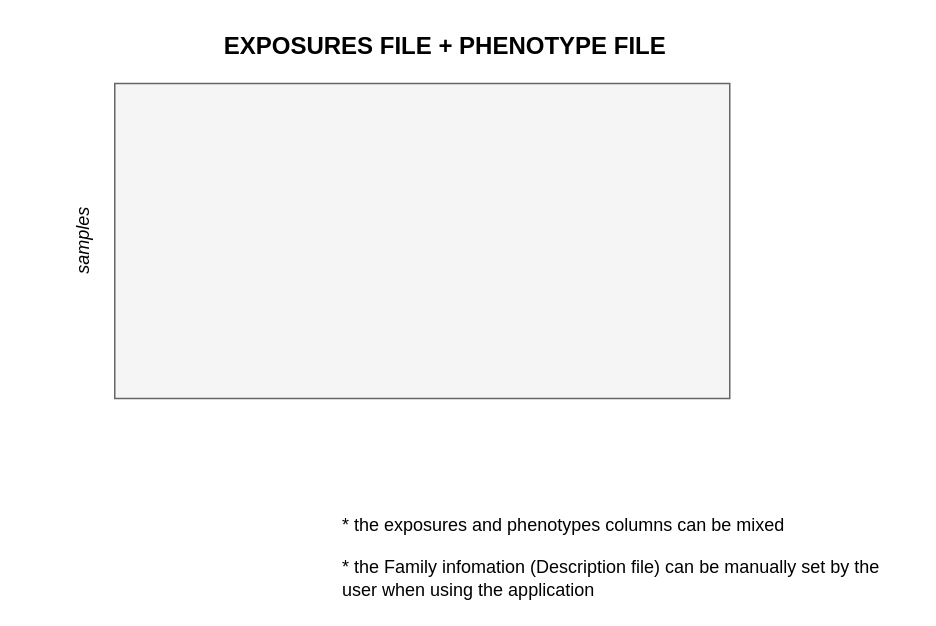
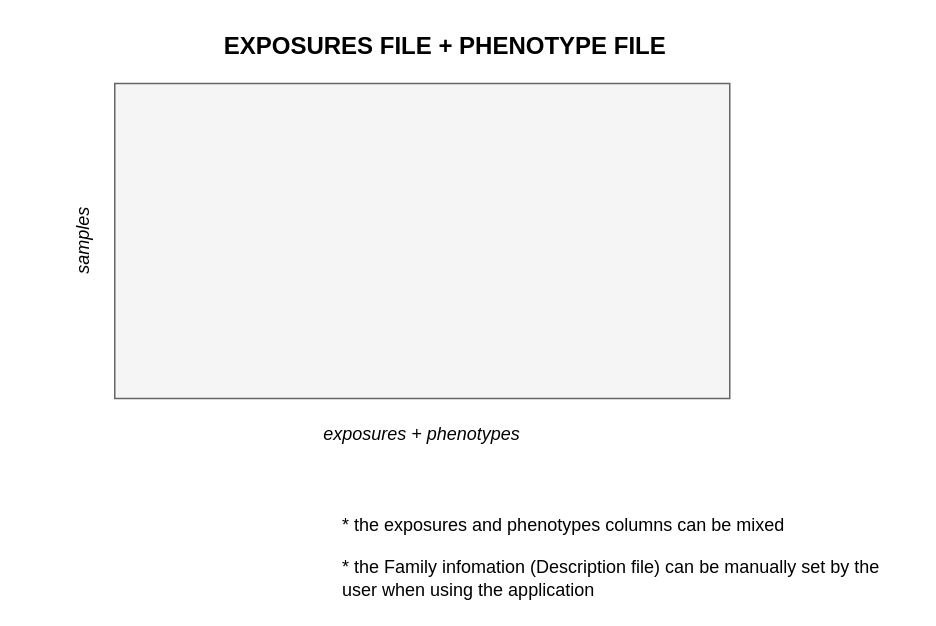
+ <mxCell id="5" value="exposures + phenotypes" style="text;html=1;strokeColor=none;fillColor=none;align=center;verticalAlign=middle;whiteSpace=wrap;rounded=0;fontStyle=2" vertex="1" parent="1"><mxGeometry x="201" y="279" width="160" height="20" as="geometry" /></mxCell>
